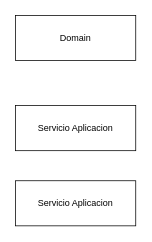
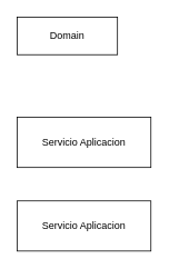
- <mxCell id="3" value="Domain" style="rounded=0;whiteSpace=wrap;html=1;" vertex="1" parent="1"><mxGeometry x="20" y="20" width="160" height="60" as="geometry" /></mxCell>
+ <mxCell id="3" value="Domain" style="rounded=0;whiteSpace=wrap;html=1;" vertex="1" parent="1"><mxGeometry x="20" y="20" width="120" height="45" as="geometry" /></mxCell>
